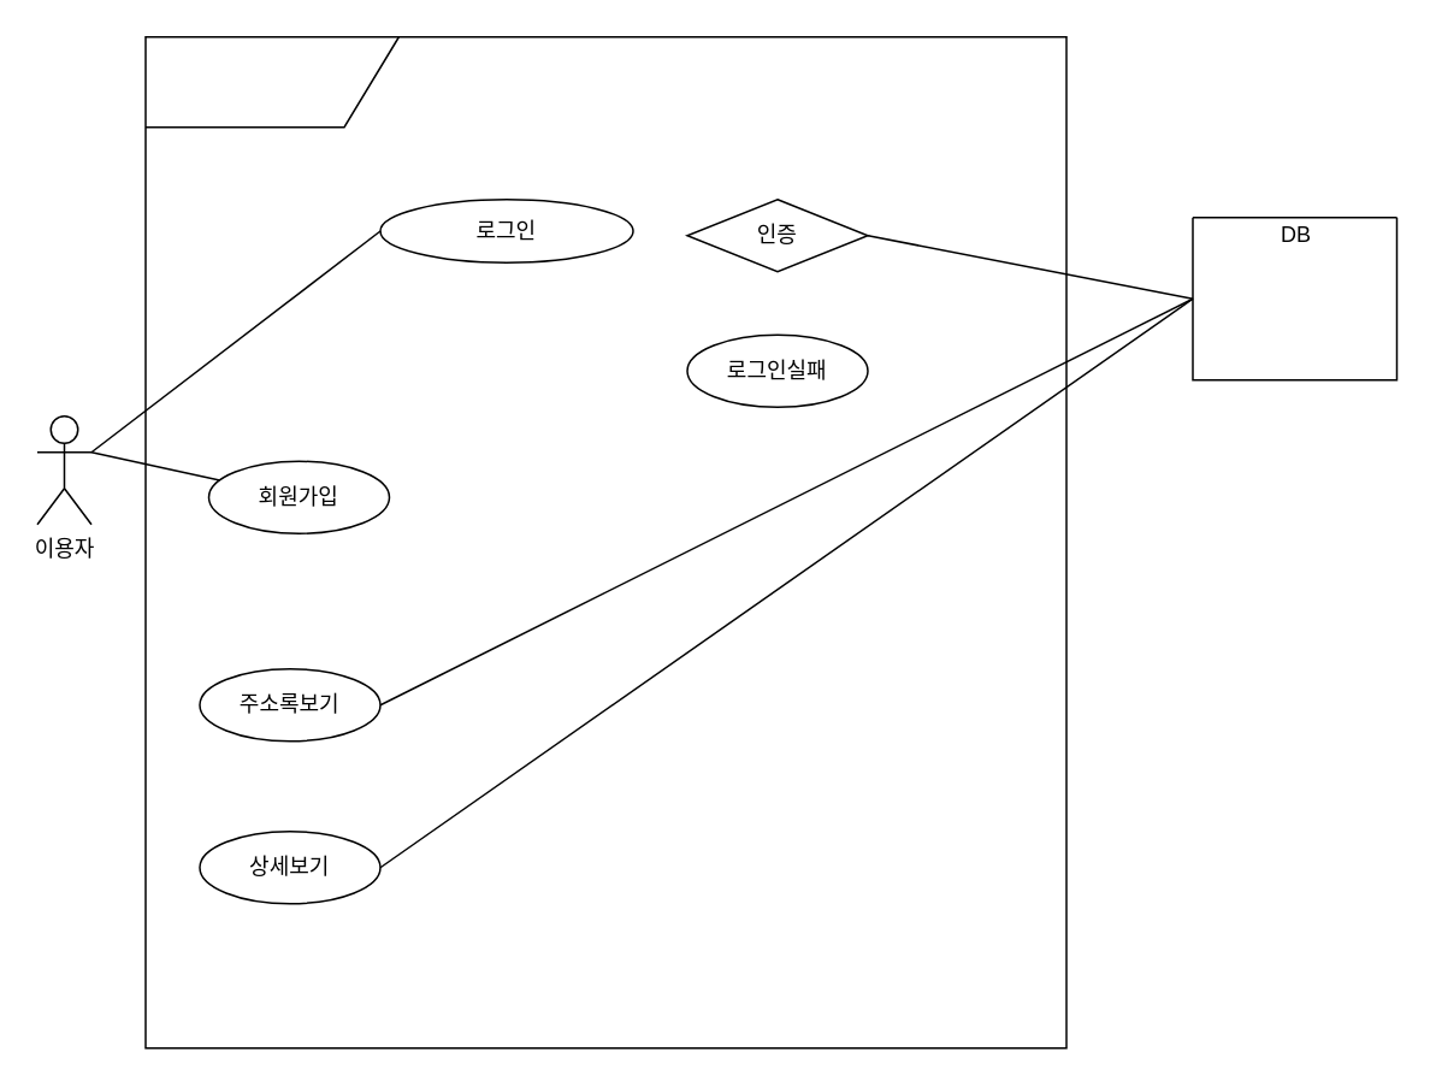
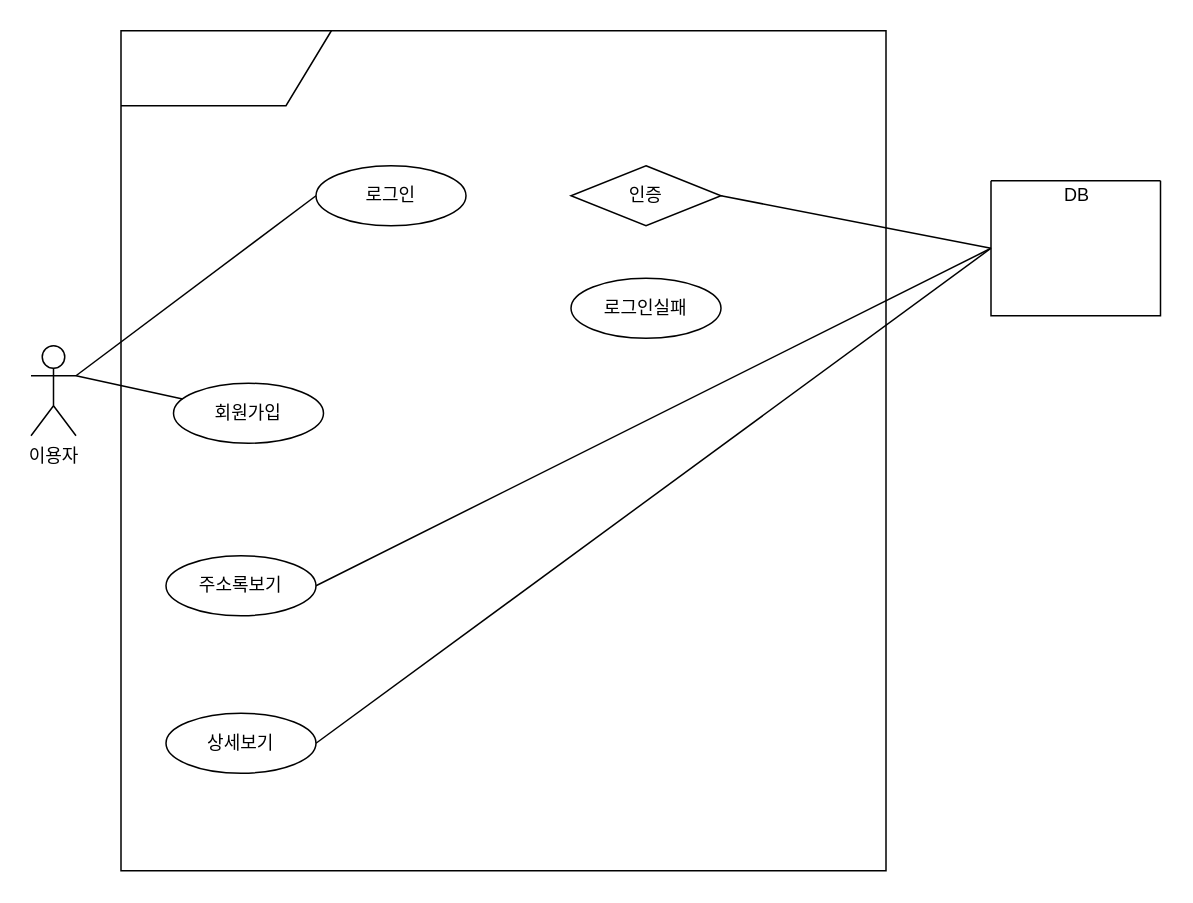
- <mxCell id="5" value="로그인" style="ellipse;whiteSpace=wrap;html=1;fillColor=none;" vertex="1" parent="1"><mxGeometry x="210" y="110" width="140" height="35" as="geometry" /></mxCell>
+ <mxCell id="5" value="로그인" style="ellipse;whiteSpace=wrap;html=1;fillColor=none;" vertex="1" parent="1"><mxGeometry x="210" y="110" width="100" height="40" as="geometry" /></mxCell>
- <mxCell id="12" value="상세보기" style="ellipse;whiteSpace=wrap;html=1;fillColor=none;" vertex="1" parent="1"><mxGeometry x="110" y="460" width="100" height="40" as="geometry" /></mxCell>
+ <mxCell id="12" value="상세보기" style="ellipse;whiteSpace=wrap;html=1;fillColor=none;" vertex="1" parent="1"><mxGeometry x="110" y="475" width="100" height="40" as="geometry" /></mxCell>
